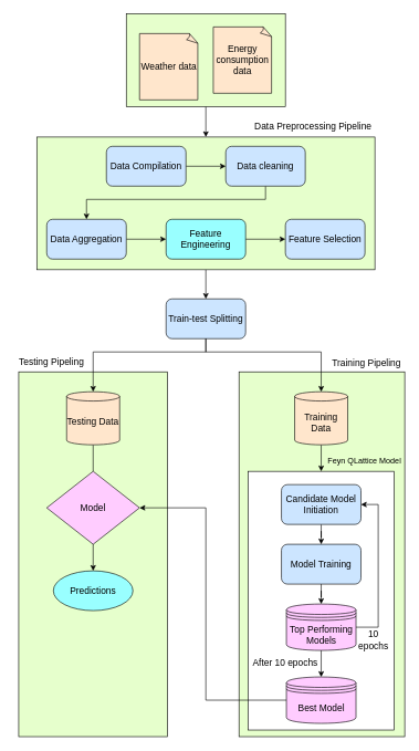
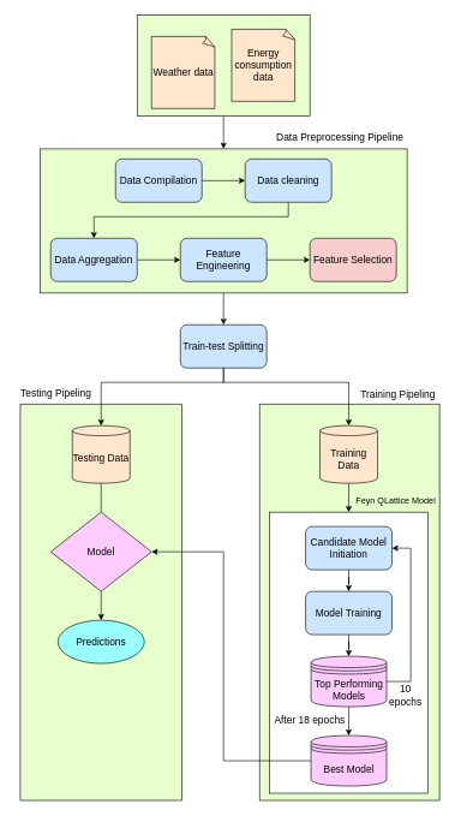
- <mxCell id="17" value="&lt;font style=&quot;font-size: 14px;&quot;&gt;Feature Engineering&lt;/font&gt;" style="rounded=1;whiteSpace=wrap;html=1;fillColor=#99ffff;" vertex="1" parent="1"><mxGeometry x="250" y="330" width="120" height="60" as="geometry" /></mxCell>
+ <mxCell id="17" value="&lt;font style=&quot;font-size: 14px;&quot;&gt;Feature Engineering&lt;/font&gt;" style="rounded=1;whiteSpace=wrap;html=1;fillColor=#CCE5FF;" vertex="1" parent="1"><mxGeometry x="250" y="330" width="120" height="60" as="geometry" /></mxCell>
- <mxCell id="18" value="&lt;font style=&quot;font-size: 14px;&quot;&gt;Feature Selection&lt;/font&gt;" style="rounded=1;whiteSpace=wrap;html=1;fillColor=#CCE5FF;" vertex="1" parent="1"><mxGeometry x="430" y="330" width="120" height="60" as="geometry" /></mxCell>
+ <mxCell id="18" value="&lt;font style=&quot;font-size: 14px;&quot;&gt;Feature Selection&lt;/font&gt;" style="rounded=1;whiteSpace=wrap;html=1;fillColor=#f8cecc;" vertex="1" parent="1"><mxGeometry x="430" y="330" width="120" height="60" as="geometry" /></mxCell>
- <mxCell id="37" value="&lt;font style=&quot;font-size: 14px;&quot;&gt;After 10 epochs&lt;/font&gt;" style="text;html=1;align=center;verticalAlign=middle;whiteSpace=wrap;rounded=0;" vertex="1" parent="1"><mxGeometry x="379" y="984" width="102" height="30" as="geometry" /></mxCell>
+ <mxCell id="37" value="&lt;font style=&quot;font-size: 14px;&quot;&gt;After 18 epochs&lt;/font&gt;" style="text;html=1;align=center;verticalAlign=middle;whiteSpace=wrap;rounded=0;" vertex="1" parent="1"><mxGeometry x="379" y="984" width="102" height="30" as="geometry" /></mxCell>
